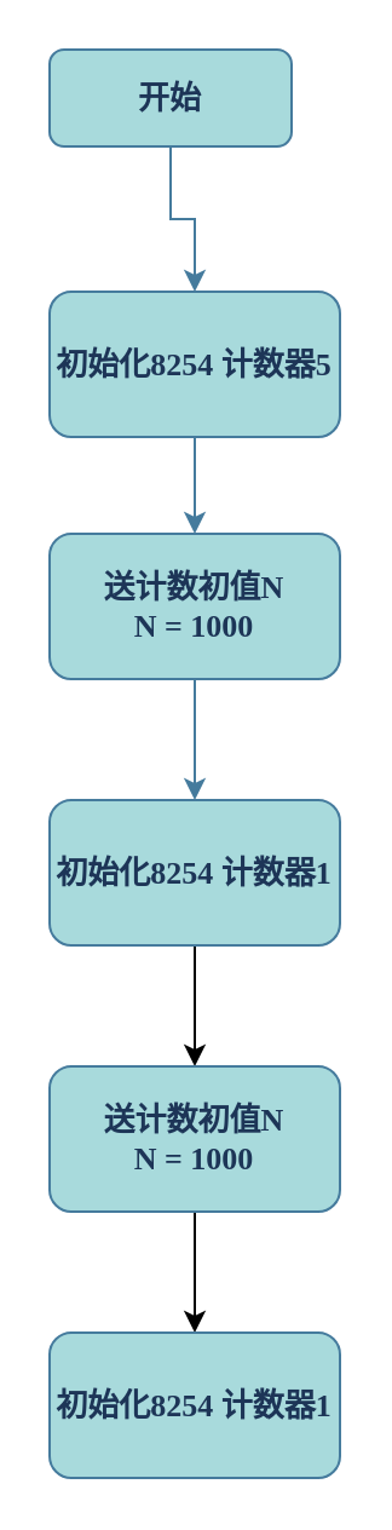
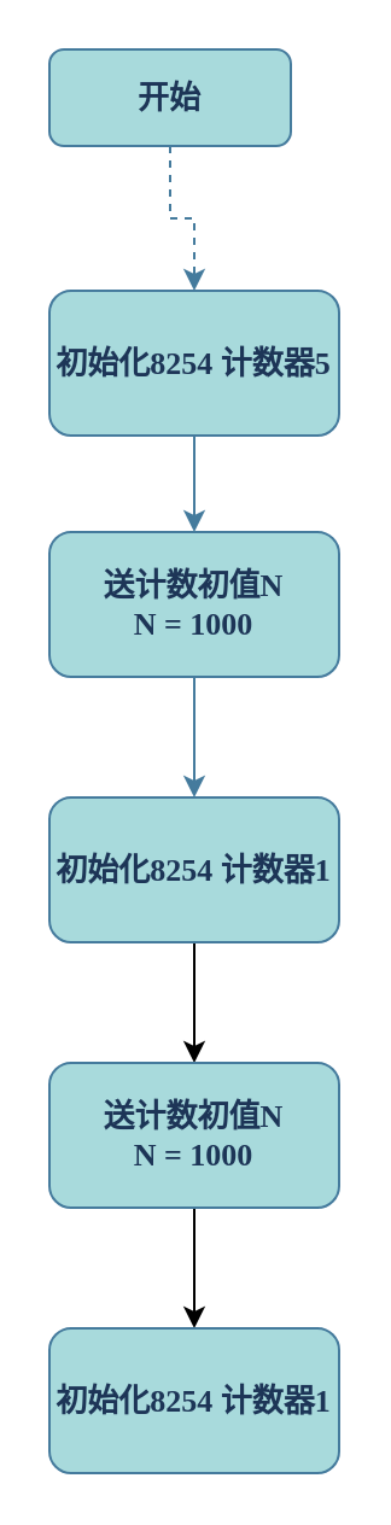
- <mxCell id="2" value="" style="edgeStyle=orthogonalEdgeStyle;rounded=0;orthogonalLoop=1;jettySize=auto;html=1;fontFamily=Times New Roman;fontStyle=1;fontSize=13;labelBackgroundColor=none;strokeColor=#457B9D;fontColor=default;" edge="1" parent="1" source="3" target="5"><mxGeometry relative="1" as="geometry" /></mxCell>
+ <mxCell id="2" value="" style="edgeStyle=orthogonalEdgeStyle;rounded=0;orthogonalLoop=1;jettySize=auto;html=1;fontFamily=Times New Roman;fontStyle=1;fontSize=13;labelBackgroundColor=none;strokeColor=#457B9D;fontColor=default;dashed=1;" edge="1" parent="1" source="3" target="5"><mxGeometry relative="1" as="geometry" /></mxCell>
